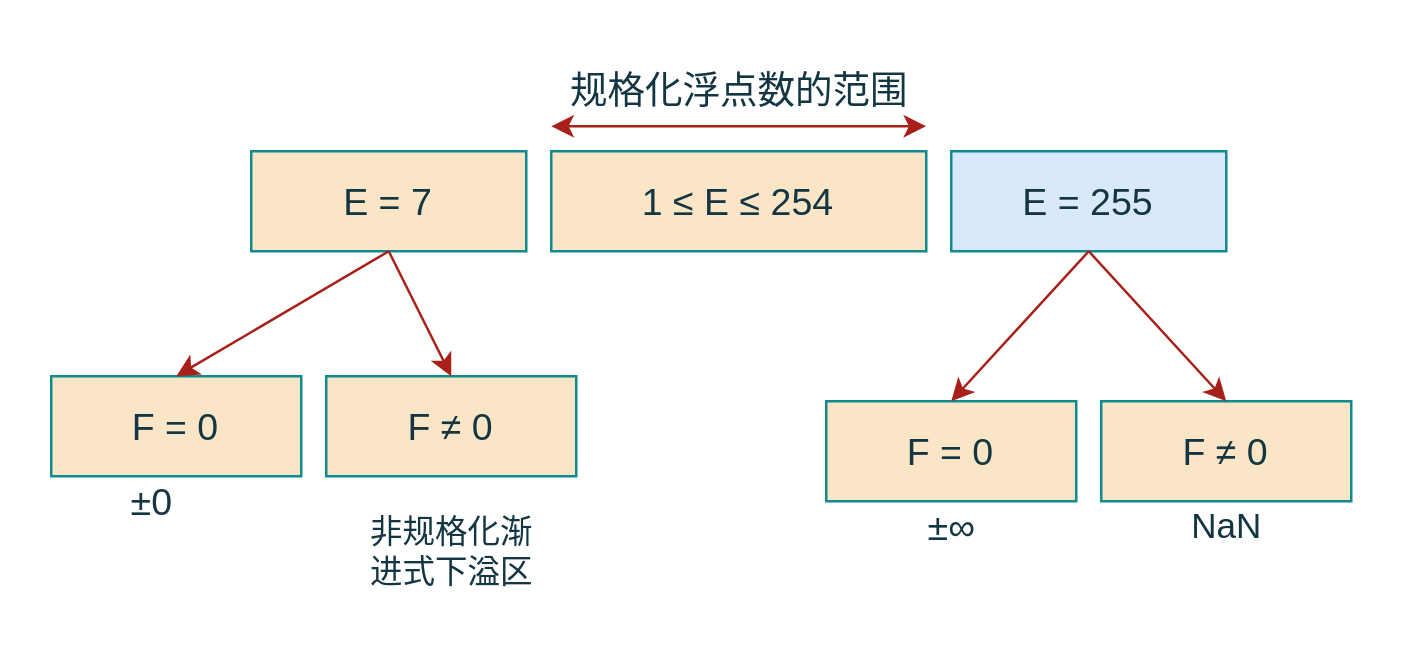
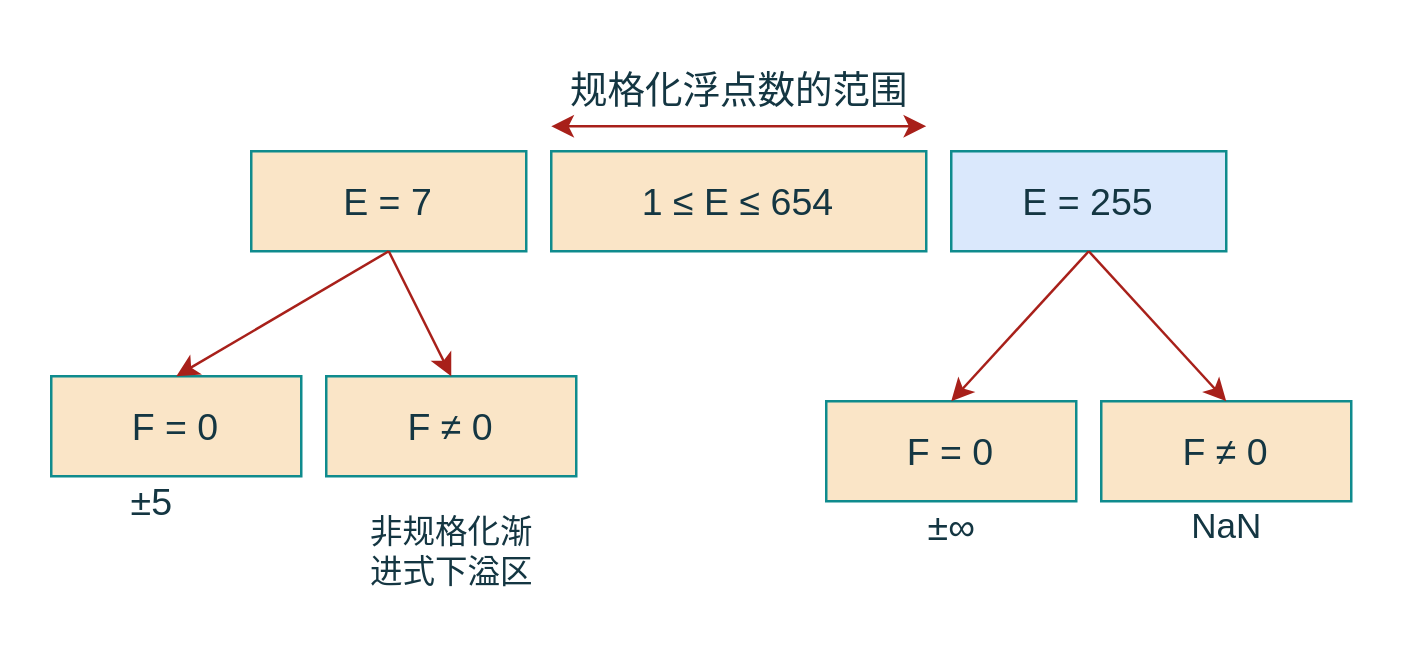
- <mxCell id="2" value="1 ≤ E ≤ 254" style="rounded=0;whiteSpace=wrap;html=1;fontSize=15;labelBackgroundColor=none;fillColor=#FAE5C7;strokeColor=#0F8B8D;fontColor=#143642;" parent="1" vertex="1"><mxGeometry x="220" y="60" width="150" height="40" as="geometry" /></mxCell>
+ <mxCell id="2" value="1 ≤ E ≤ 654" style="rounded=0;whiteSpace=wrap;html=1;fontSize=15;labelBackgroundColor=none;fillColor=#FAE5C7;strokeColor=#0F8B8D;fontColor=#143642;" parent="1" vertex="1"><mxGeometry x="220" y="60" width="150" height="40" as="geometry" /></mxCell>
- <mxCell id="9" value="±0" style="text;html=1;align=center;verticalAlign=middle;resizable=0;points=[];autosize=1;strokeColor=none;fillColor=none;fontSize=15;rounded=0;labelBackgroundColor=none;fontColor=#143642;" parent="1" vertex="1"><mxGeometry x="40" y="185" width="40" height="30" as="geometry" /></mxCell>
+ <mxCell id="9" value="±5" style="text;html=1;align=center;verticalAlign=middle;resizable=0;points=[];autosize=1;strokeColor=none;fillColor=none;fontSize=15;rounded=0;labelBackgroundColor=none;fontColor=#143642;" parent="1" vertex="1"><mxGeometry x="40" y="185" width="40" height="30" as="geometry" /></mxCell>
